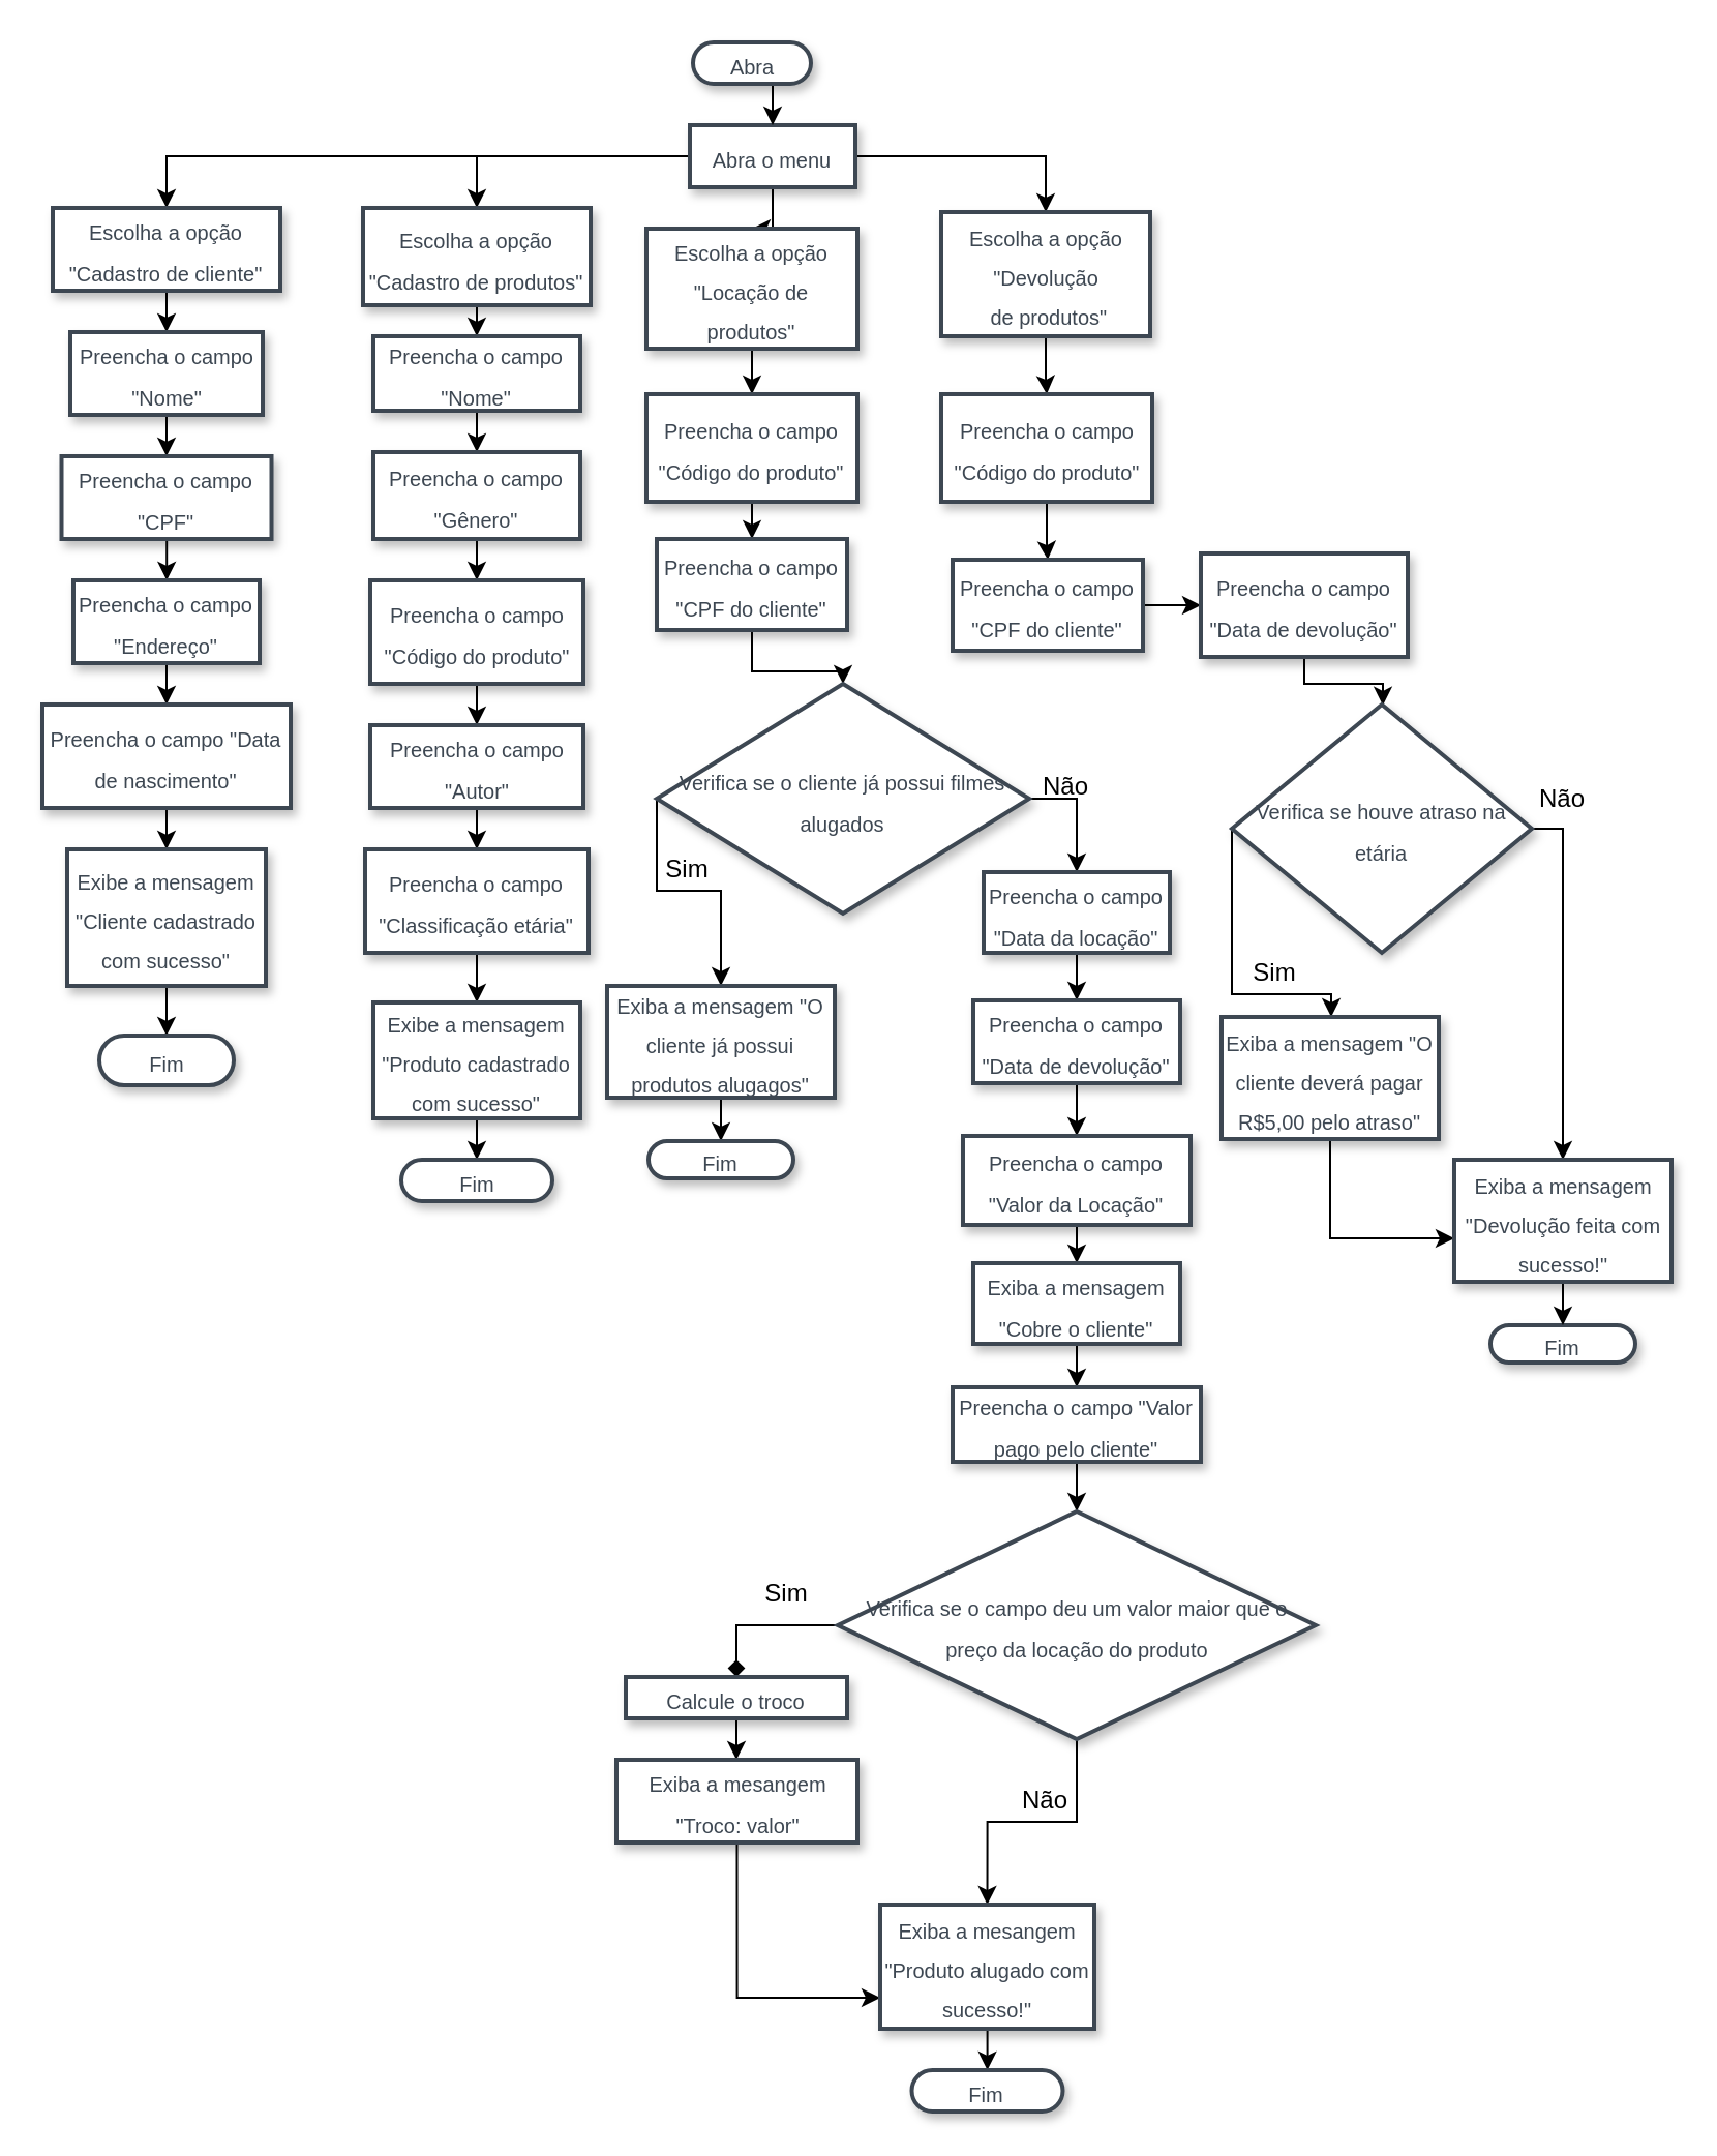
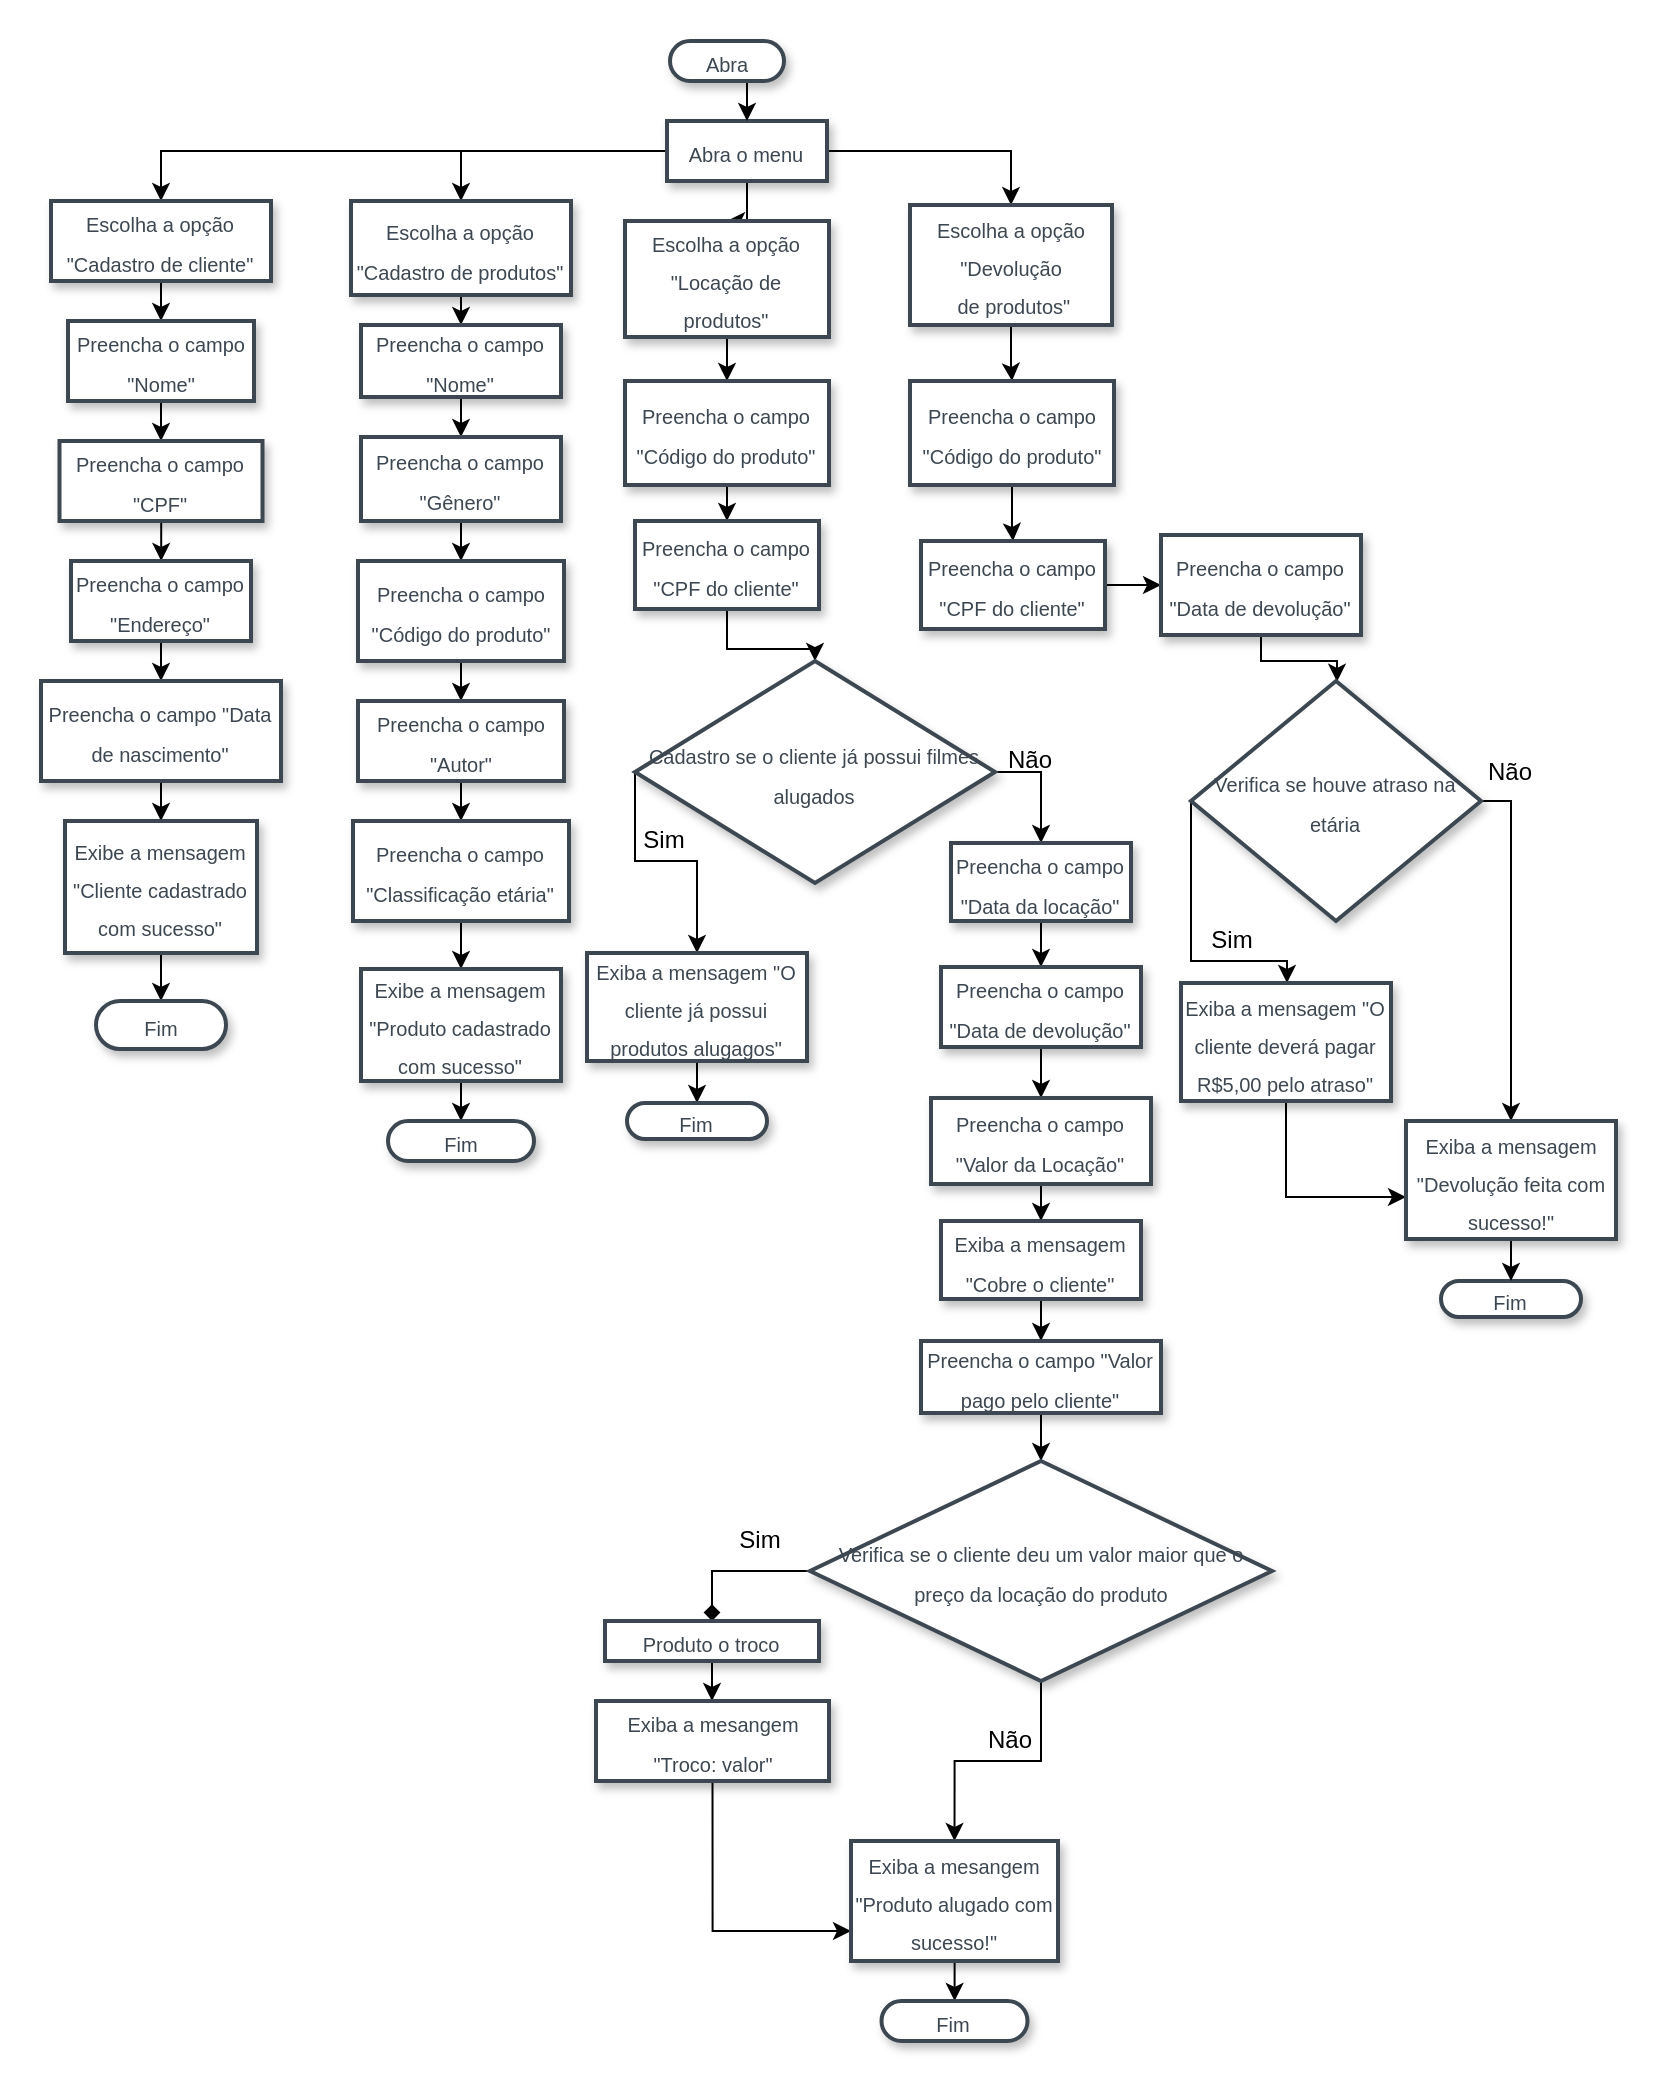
- <mxCell id="46" value="&lt;font style=&quot;font-size: 10px&quot;&gt;Verifica se o cliente já possui filmes alugados&lt;/font&gt;" style="html=1;whiteSpace=wrap;rhombus;fontSize=16;fontColor=#3d4752;align=center;spacing=3;strokeColor=#3d4752;strokeOpacity=100;fillOpacity=100;shadow=1;fillColor=#ffffff;strokeWidth=2;" vertex="1" parent="1"><mxGeometry x="317" y="330" width="180" height="111" as="geometry" /></mxCell>
+ <mxCell id="46" value="&lt;font style=&quot;font-size: 10px&quot;&gt;Cadastro se o cliente já possui filmes alugados&lt;/font&gt;" style="html=1;whiteSpace=wrap;rhombus;fontSize=16;fontColor=#3d4752;align=center;spacing=3;strokeColor=#3d4752;strokeOpacity=100;fillOpacity=100;shadow=1;fillColor=#ffffff;strokeWidth=2;" vertex="1" parent="1"><mxGeometry x="317" y="330" width="180" height="111" as="geometry" /></mxCell>
- <mxCell id="65" value="&lt;font style=&quot;font-size: 10px&quot;&gt;Verifica se o campo deu um valor maior que o preço da locação do produto&lt;/font&gt;" style="html=1;whiteSpace=wrap;rhombus;fontSize=16;fontColor=#3d4752;align=center;spacing=3;strokeColor=#3d4752;strokeOpacity=100;fillOpacity=100;shadow=1;fillColor=#ffffff;strokeWidth=2;" vertex="1" parent="1"><mxGeometry x="404.5" y="730" width="231" height="110" as="geometry" /></mxCell>
+ <mxCell id="65" value="&lt;font style=&quot;font-size: 10px&quot;&gt;Verifica se o cliente deu um valor maior que o preço da locação do produto&lt;/font&gt;" style="html=1;whiteSpace=wrap;rhombus;fontSize=16;fontColor=#3d4752;align=center;spacing=3;strokeColor=#3d4752;strokeOpacity=100;fillOpacity=100;shadow=1;fillColor=#ffffff;strokeWidth=2;" vertex="1" parent="1"><mxGeometry x="404.5" y="730" width="231" height="110" as="geometry" /></mxCell>
- <mxCell id="67" value="&lt;font size=&quot;1&quot;&gt;Calcule o troco&lt;/font&gt;&lt;font style=&quot;font-size: 10px&quot;&gt; &lt;/font&gt;" style="html=1;whiteSpace=wrap;;fontSize=16;fontColor=#3d4752;align=center;spacing=3;strokeColor=#3d4752;strokeOpacity=100;fillOpacity=100;shadow=1;fillColor=#ffffff;strokeWidth=2;" vertex="1" parent="1"><mxGeometry x="302" y="810" width="107" height="20" as="geometry" /></mxCell>
+ <mxCell id="67" value="&lt;font size=&quot;1&quot;&gt;Produto o troco&lt;/font&gt;&lt;font style=&quot;font-size: 10px&quot;&gt; &lt;/font&gt;" style="html=1;whiteSpace=wrap;;fontSize=16;fontColor=#3d4752;align=center;spacing=3;strokeColor=#3d4752;strokeOpacity=100;fillOpacity=100;shadow=1;fillColor=#ffffff;strokeWidth=2;" vertex="1" parent="1"><mxGeometry x="302" y="810" width="107" height="20" as="geometry" /></mxCell>
